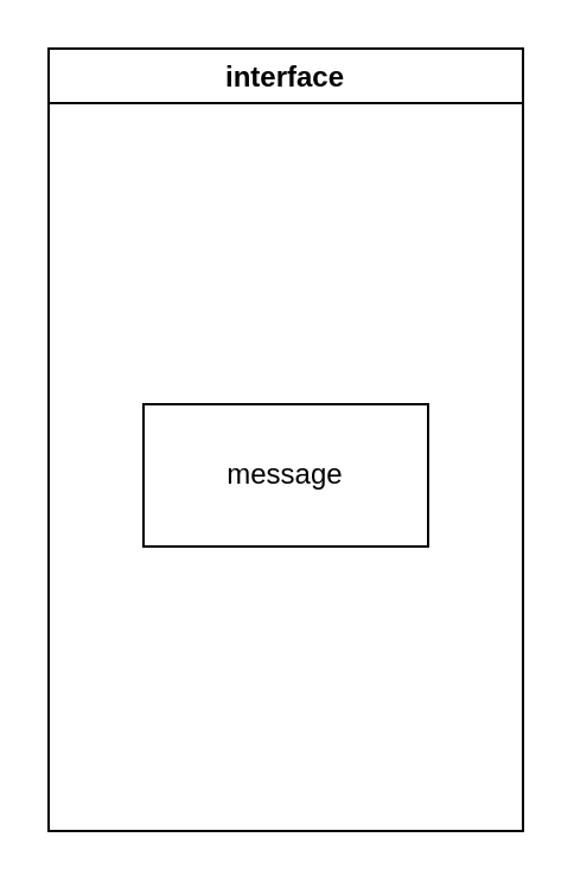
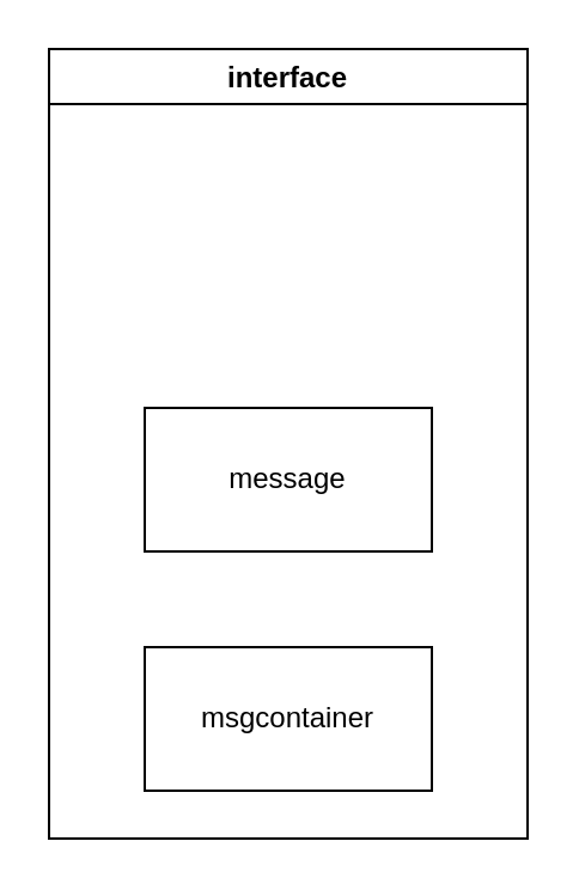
+ <mxCell id="4" value="msgcontainer" style="whiteSpace=wrap;html=1;" vertex="1" parent="2"><mxGeometry x="40" y="250" width="120" height="60" as="geometry" /></mxCell>
